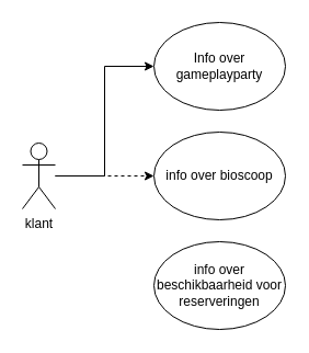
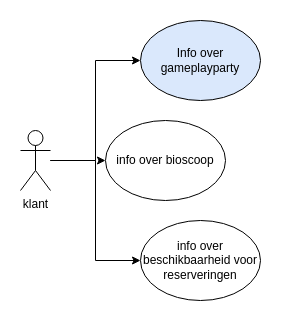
- <mxCell id="6" value="Info over gameplayparty" style="ellipse;whiteSpace=wrap;html=1;" vertex="1" parent="1"><mxGeometry x="140" y="20" width="120" height="80" as="geometry" /></mxCell>
+ <mxCell id="6" value="Info over gameplayparty" style="ellipse;whiteSpace=wrap;html=1;fillColor=#dae8fc;" vertex="1" parent="1"><mxGeometry x="140" y="20" width="120" height="80" as="geometry" /></mxCell>
- <mxCell id="7" value="info over bioscoop" style="ellipse;whiteSpace=wrap;html=1;" vertex="1" parent="1"><mxGeometry x="140" y="120" width="120" height="80" as="geometry" /></mxCell>
+ <mxCell id="7" value="info over bioscoop" style="ellipse;whiteSpace=wrap;html=1;" vertex="1" parent="1"><mxGeometry x="105" y="120" width="120" height="80" as="geometry" /></mxCell>
+ <mxCell id="4" style="edgeStyle=orthogonalEdgeStyle;rounded=0;orthogonalLoop=1;jettySize=auto;html=1;entryX=0;entryY=0.5;entryDx=0;entryDy=0;" edge="1" parent="1" source="5" target="8"><mxGeometry relative="1" as="geometry" /></mxCell>
